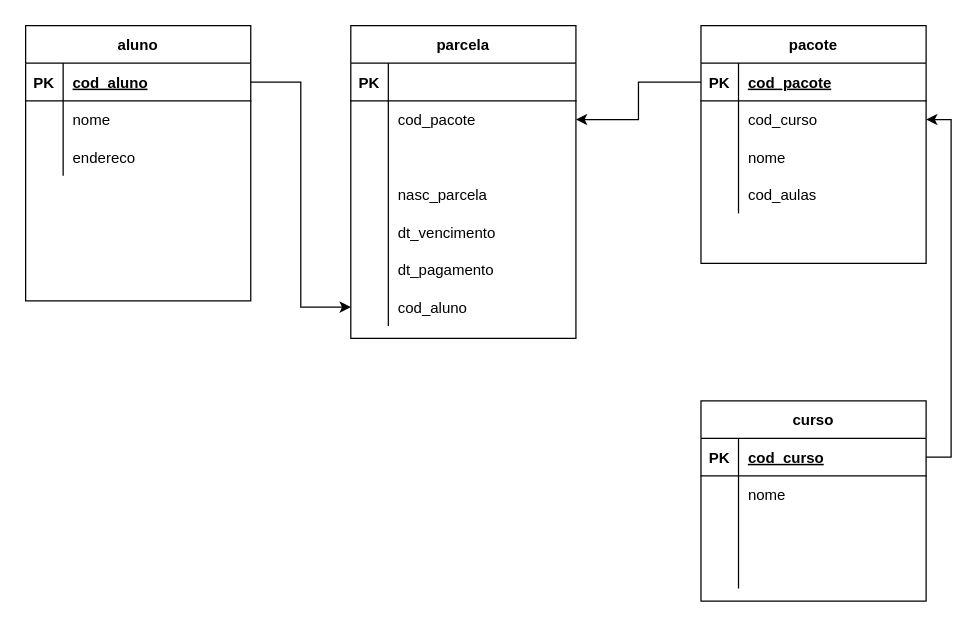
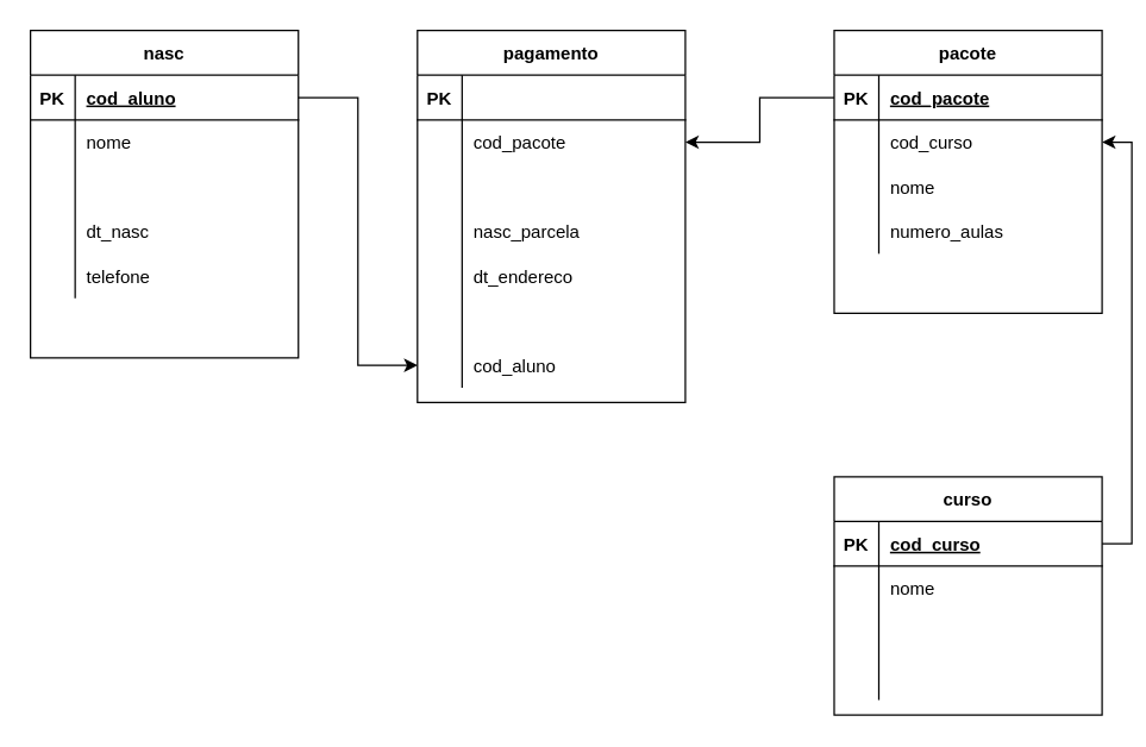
- <mxCell id="2" value="aluno" style="shape=table;startSize=30;container=1;collapsible=1;childLayout=tableLayout;fixedRows=1;rowLines=0;fontStyle=1;align=center;resizeLast=1;" vertex="1" parent="1"><mxGeometry x="20" y="20" width="180" height="220" as="geometry" /></mxCell>
+ <mxCell id="2" value="nasc" style="shape=table;startSize=30;container=1;collapsible=1;childLayout=tableLayout;fixedRows=1;rowLines=0;fontStyle=1;align=center;resizeLast=1;" vertex="1" parent="1"><mxGeometry x="20" y="20" width="180" height="220" as="geometry" /></mxCell>
- <mxCell id="20" value="parcela" style="shape=table;startSize=30;container=1;collapsible=1;childLayout=tableLayout;fixedRows=1;rowLines=0;fontStyle=1;align=center;resizeLast=1;" vertex="1" parent="1"><mxGeometry x="280" y="20" width="180" height="250" as="geometry" /></mxCell>
+ <mxCell id="20" value="pagamento" style="shape=table;startSize=30;container=1;collapsible=1;childLayout=tableLayout;fixedRows=1;rowLines=0;fontStyle=1;align=center;resizeLast=1;" vertex="1" parent="1"><mxGeometry x="280" y="20" width="180" height="250" as="geometry" /></mxCell>
- <mxCell id="11" value="endereco" style="shape=partialRectangle;connectable=0;fillColor=none;top=0;left=0;bottom=0;right=0;align=left;spacingLeft=6;overflow=hidden;" vertex="1" parent="9"><mxGeometry x="30" width="150" height="30" as="geometry" /></mxCell>
+ <mxCell id="14" value="dt_nasc" style="shape=partialRectangle;connectable=0;fillColor=none;top=0;left=0;bottom=0;right=0;align=left;spacingLeft=6;overflow=hidden;" vertex="1" parent="12"><mxGeometry x="30" width="150" height="30" as="geometry" /></mxCell>
- <mxCell id="52" value="cod_aulas" style="shape=partialRectangle;connectable=0;fillColor=none;top=0;left=0;bottom=0;right=0;align=left;spacingLeft=6;overflow=hidden;" vertex="1" parent="50"><mxGeometry x="30" width="150" height="30" as="geometry" /></mxCell>
+ <mxCell id="52" value="numero_aulas" style="shape=partialRectangle;connectable=0;fillColor=none;top=0;left=0;bottom=0;right=0;align=left;spacingLeft=6;overflow=hidden;" vertex="1" parent="50"><mxGeometry x="30" width="150" height="30" as="geometry" /></mxCell>
+ <mxCell id="17" value="telefone" style="shape=partialRectangle;connectable=0;fillColor=none;top=0;left=0;bottom=0;right=0;align=left;spacingLeft=6;overflow=hidden;" vertex="1" parent="15"><mxGeometry x="30" width="150" height="30" as="geometry" /></mxCell>
- <mxCell id="33" value="dt_vencimento" style="shape=partialRectangle;connectable=0;fillColor=none;top=0;left=0;bottom=0;right=0;align=left;spacingLeft=6;overflow=hidden;" vertex="1" parent="31"><mxGeometry x="30" width="150" height="30" as="geometry" /></mxCell>
+ <mxCell id="33" value="dt_endereco" style="shape=partialRectangle;connectable=0;fillColor=none;top=0;left=0;bottom=0;right=0;align=left;spacingLeft=6;overflow=hidden;" vertex="1" parent="31"><mxGeometry x="30" width="150" height="30" as="geometry" /></mxCell>
- <mxCell id="36" value="dt_pagamento" style="shape=partialRectangle;connectable=0;fillColor=none;top=0;left=0;bottom=0;right=0;align=left;spacingLeft=6;overflow=hidden;" vertex="1" parent="34"><mxGeometry x="30" width="150" height="30" as="geometry" /></mxCell>
